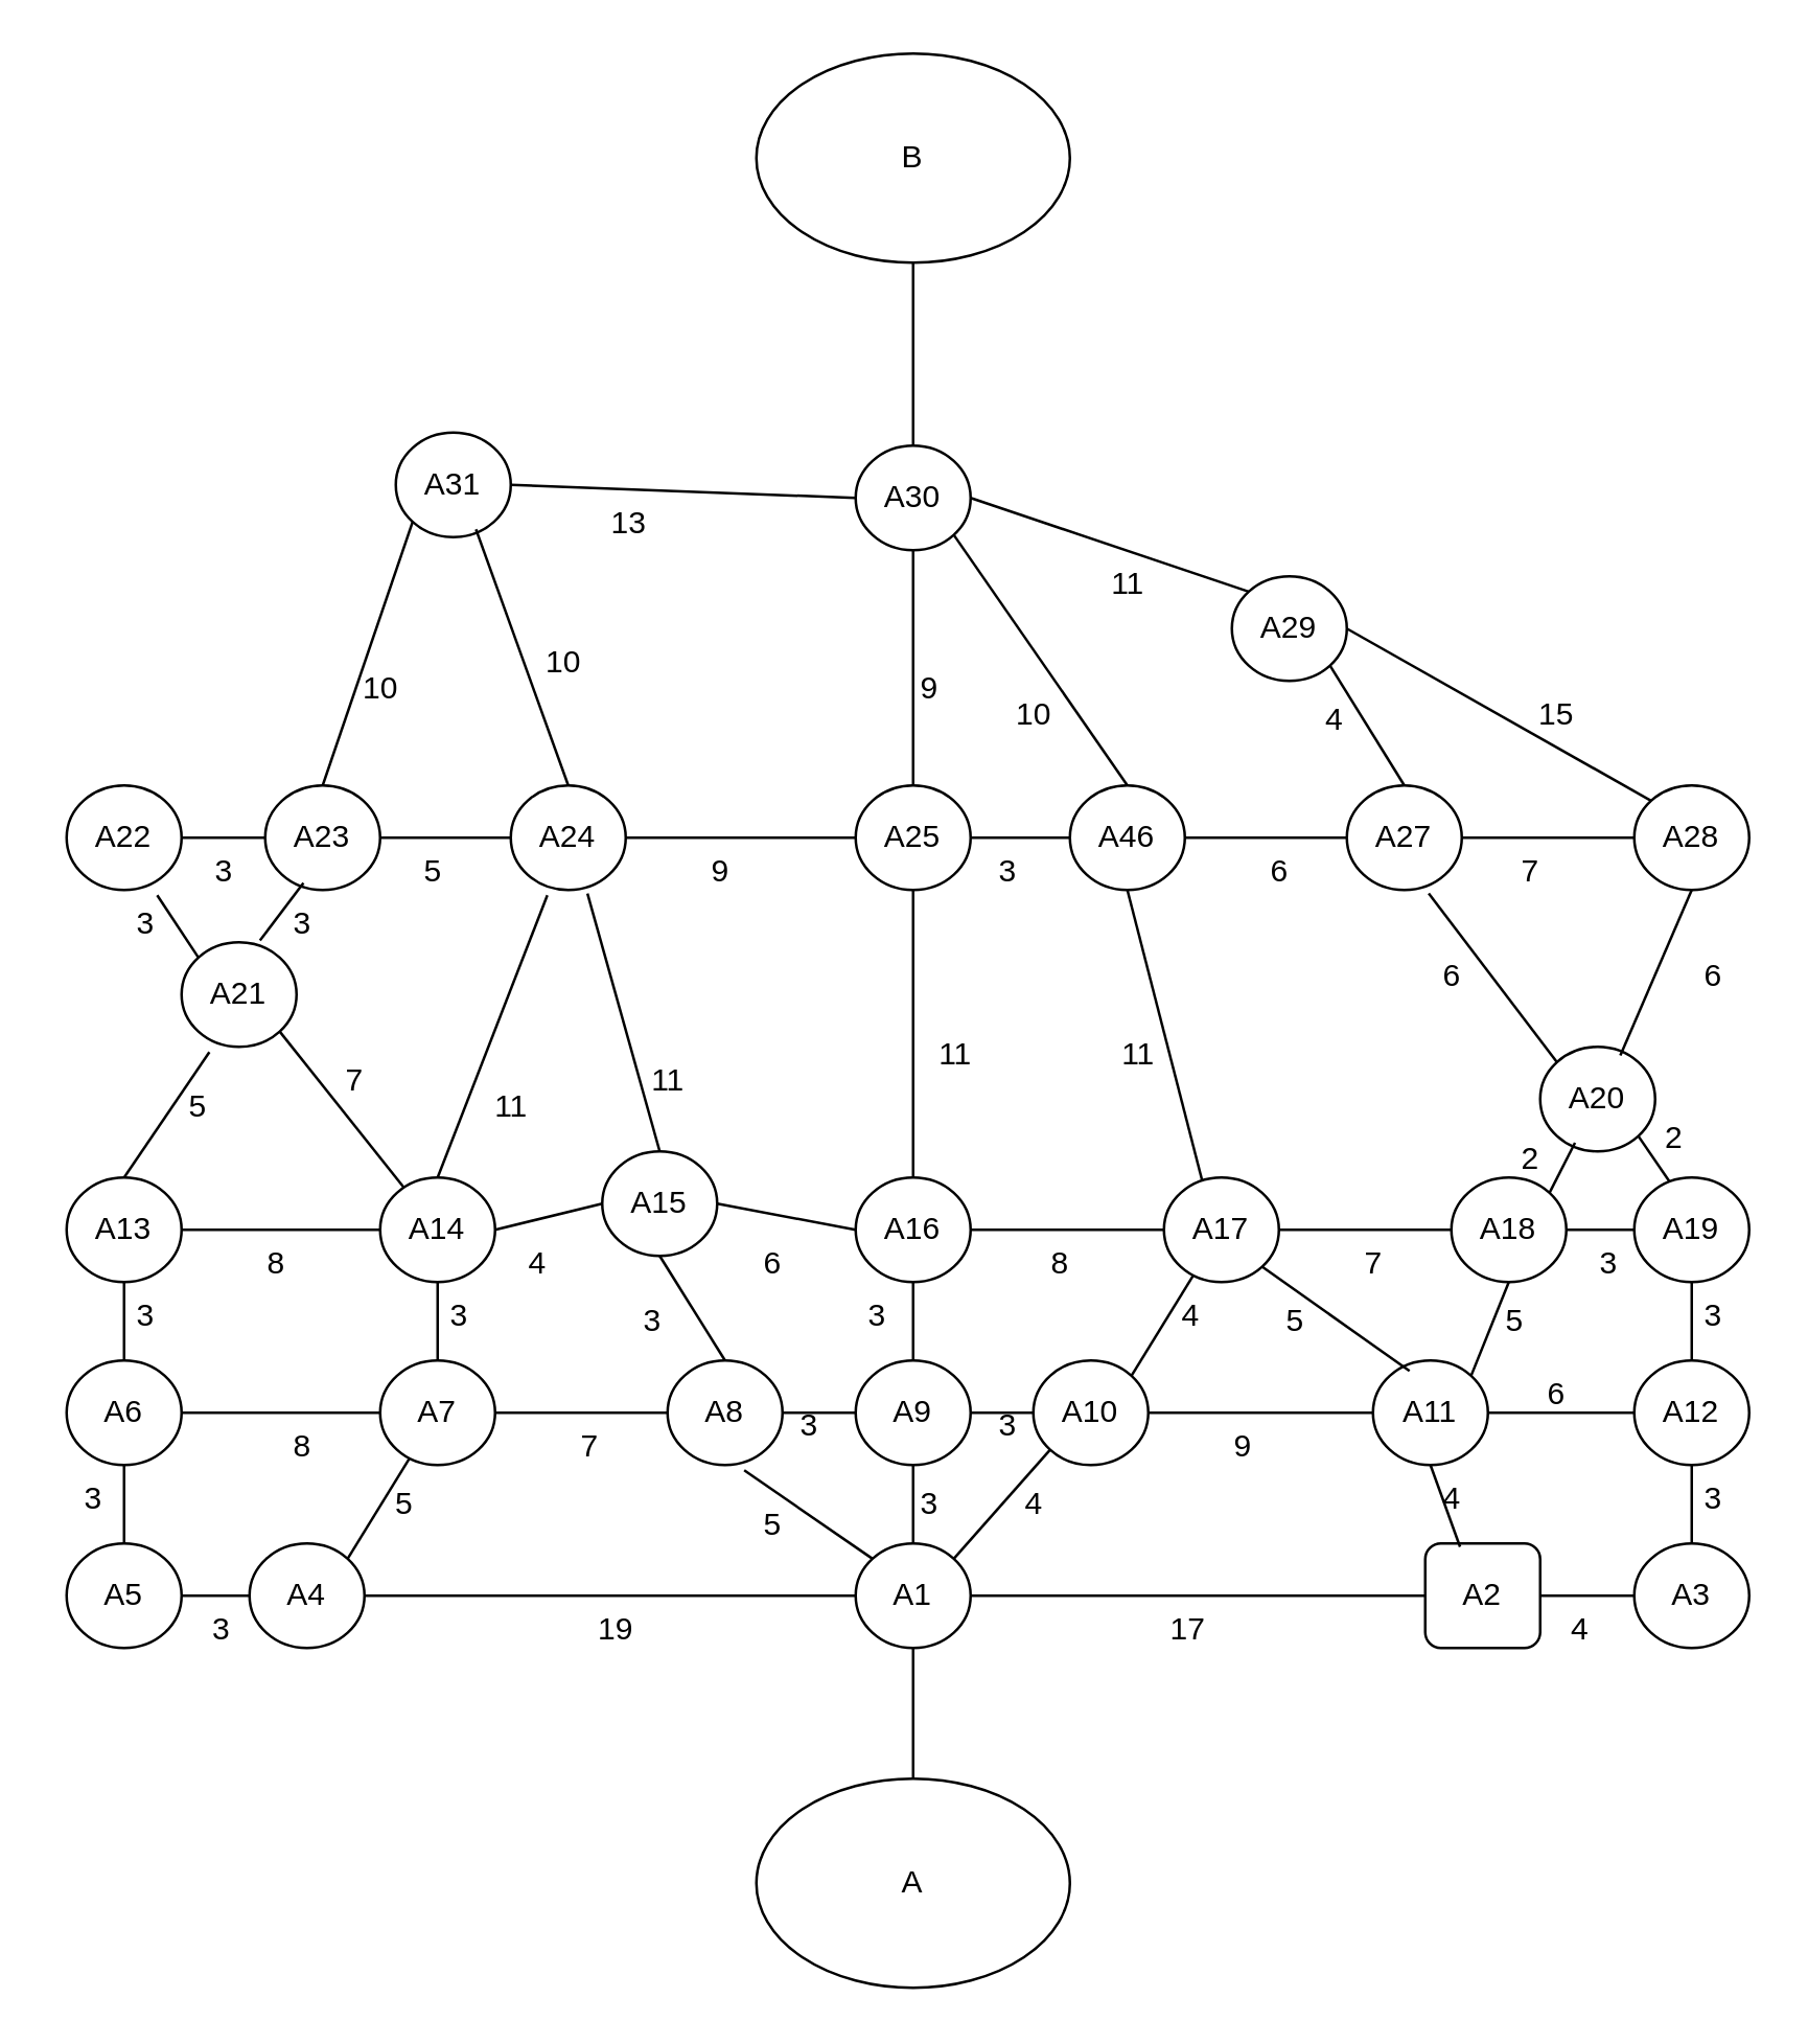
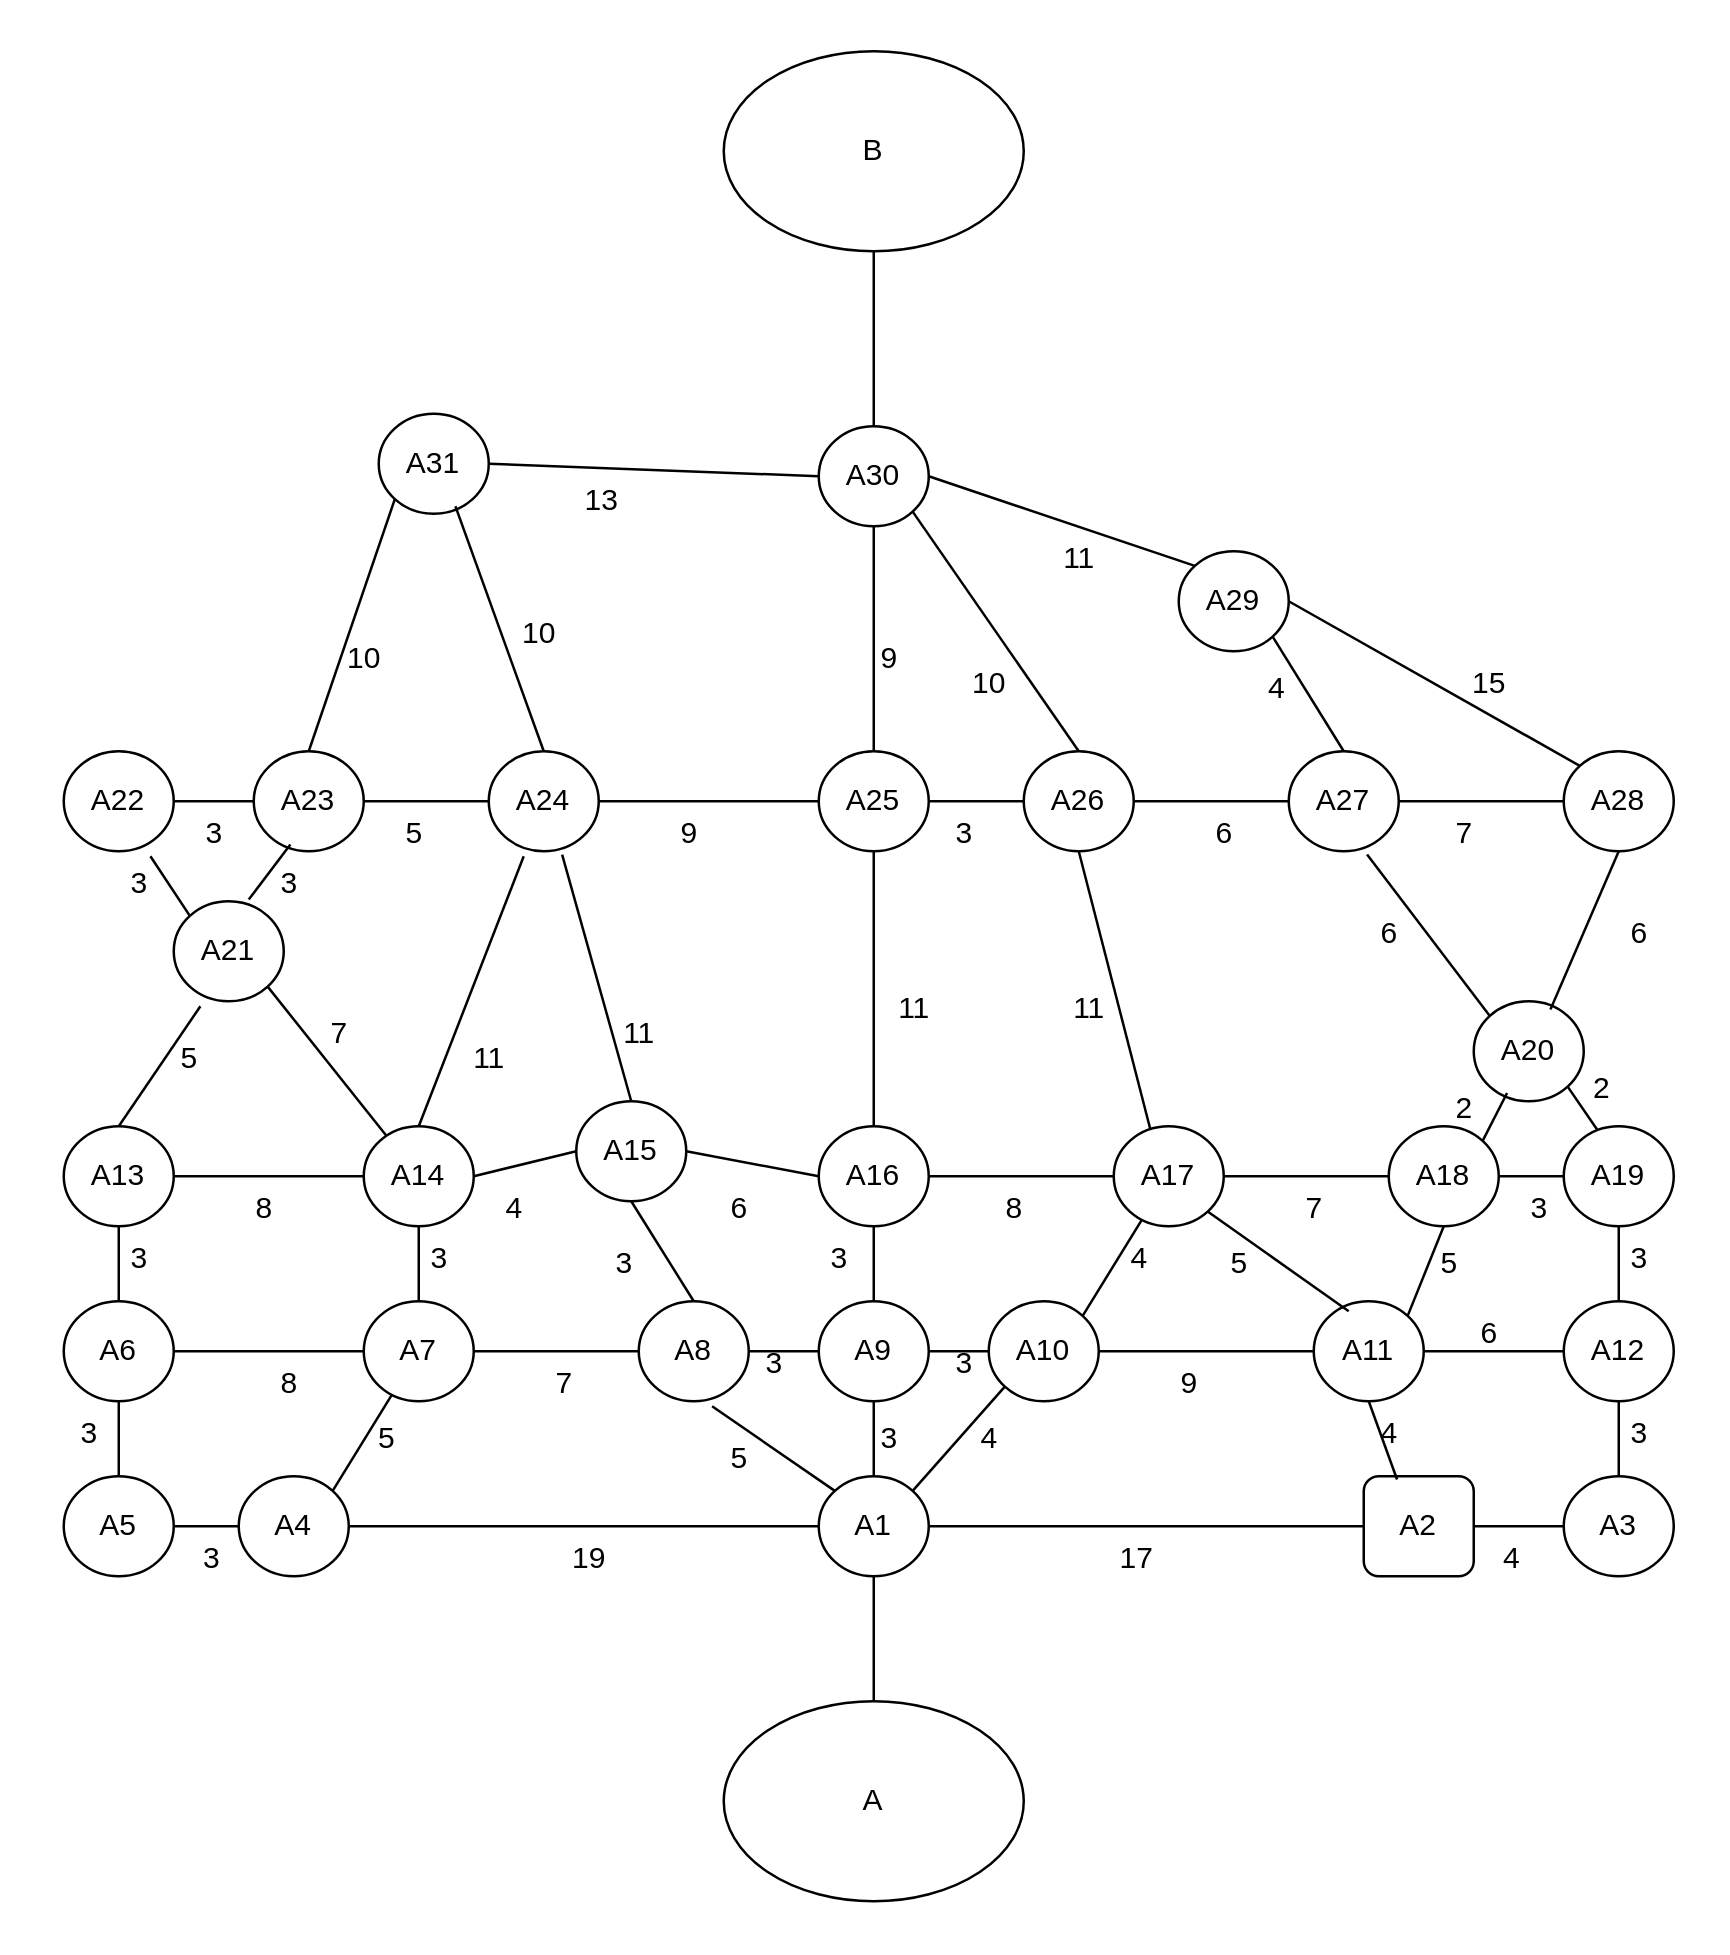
- <mxCell id="59" value="A46" style="ellipse;whiteSpace=wrap;html=1;" vertex="1" parent="1"><mxGeometry x="409" y="300" width="44" height="40" as="geometry" /></mxCell>
+ <mxCell id="59" value="A26" style="ellipse;whiteSpace=wrap;html=1;" vertex="1" parent="1"><mxGeometry x="409" y="300" width="44" height="40" as="geometry" /></mxCell>
